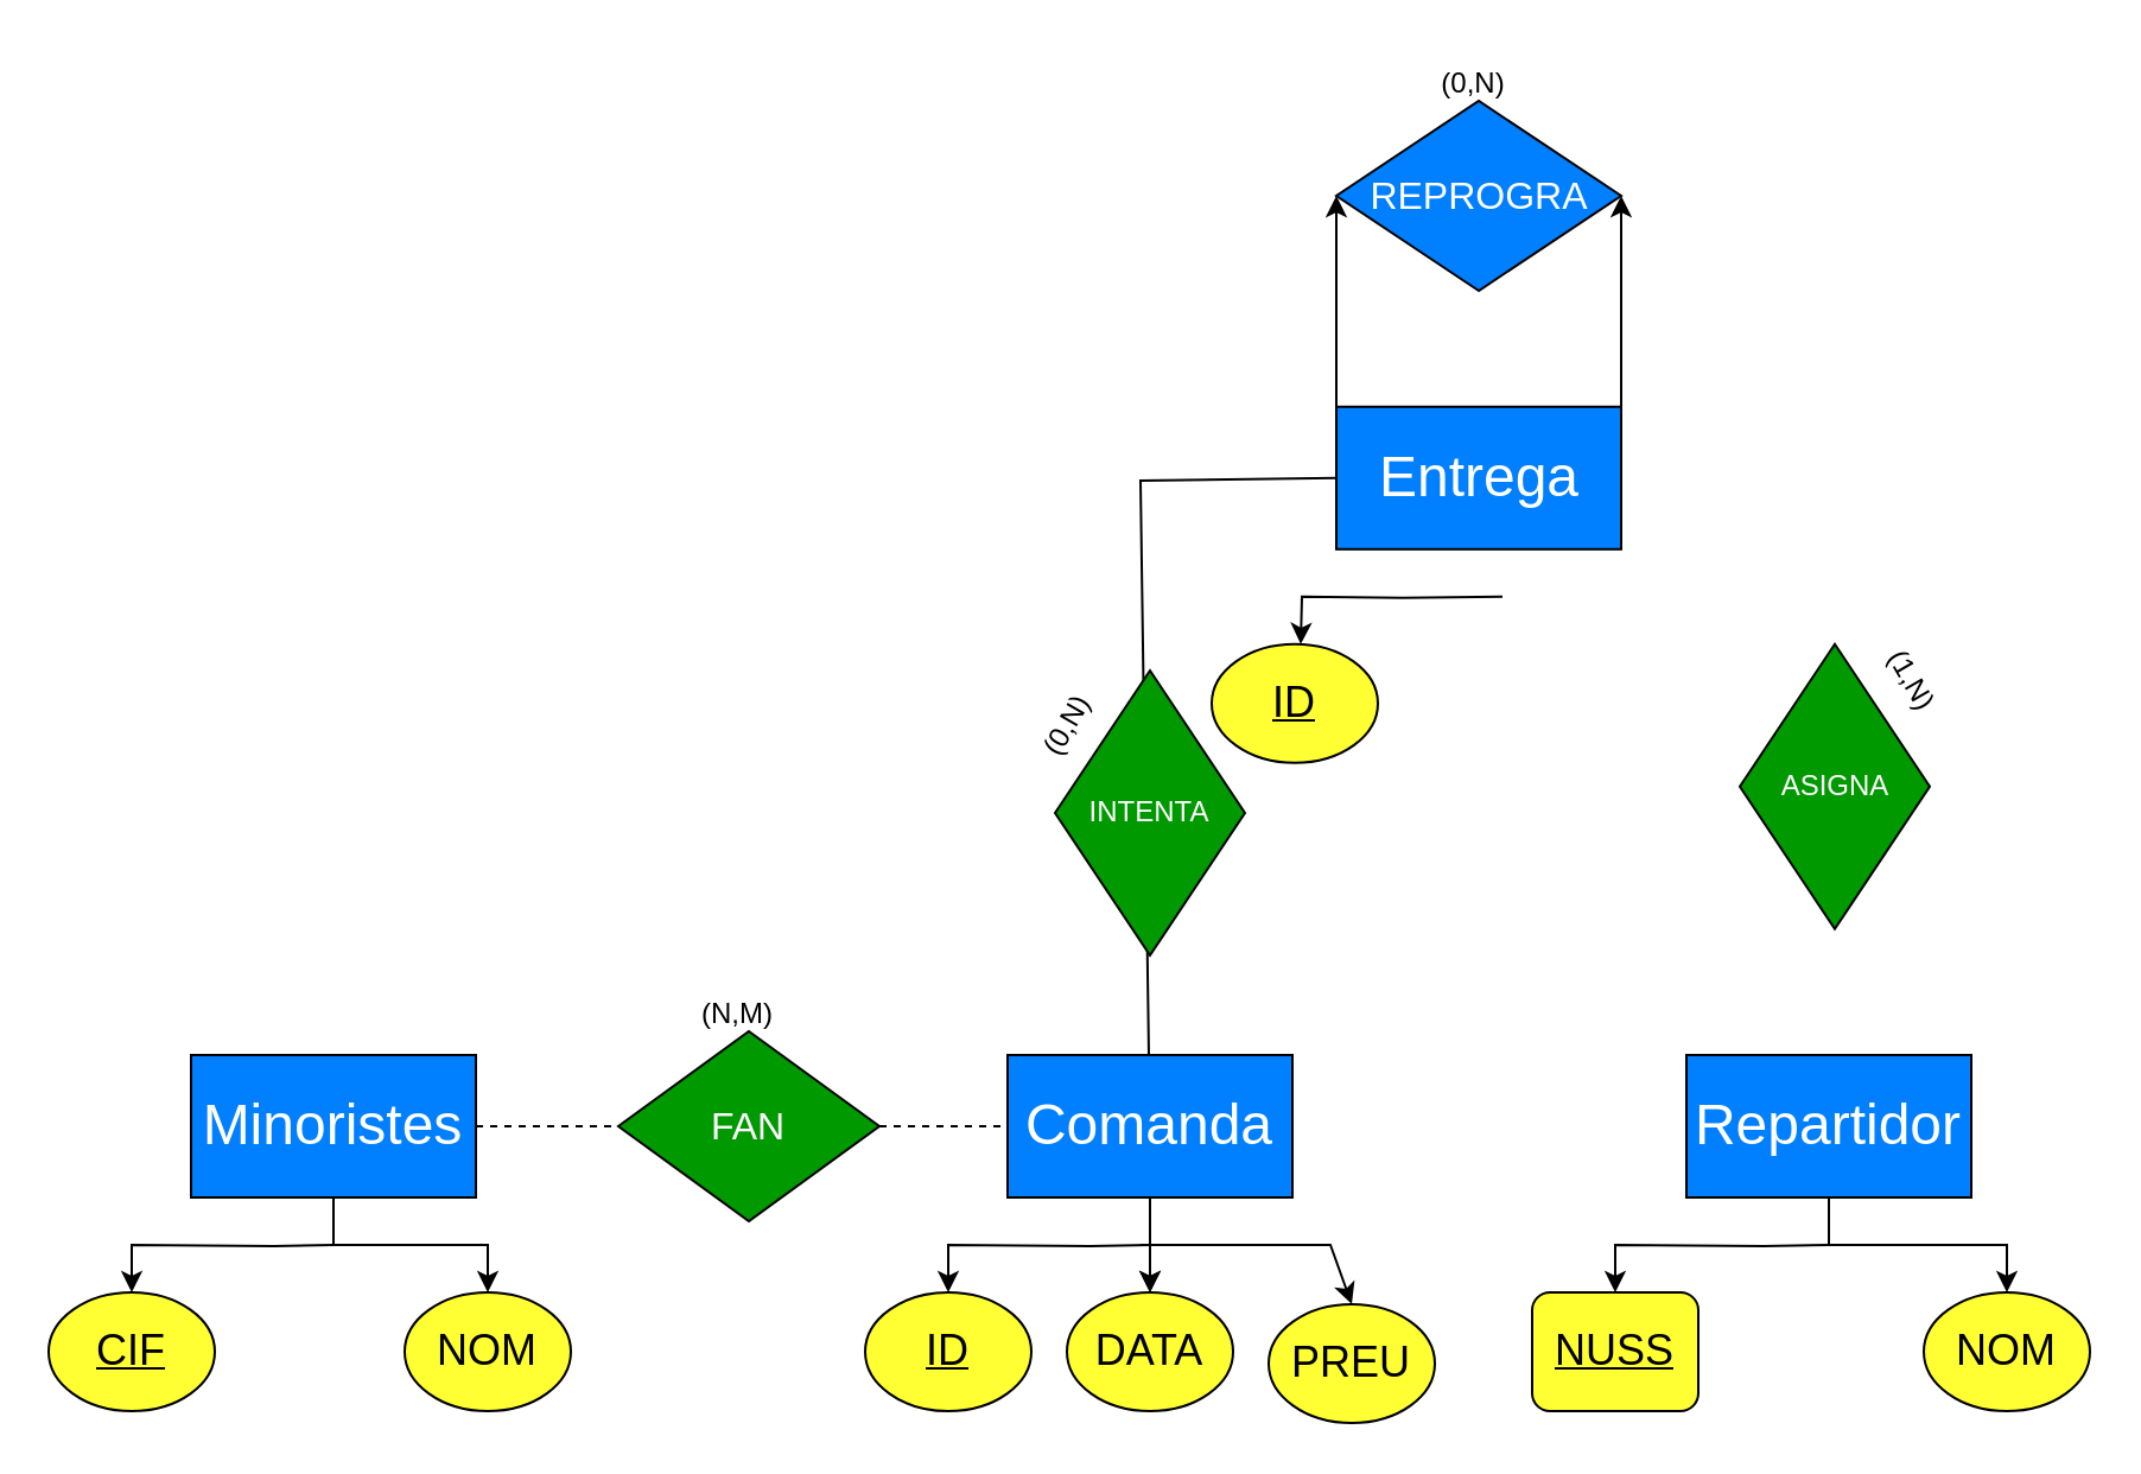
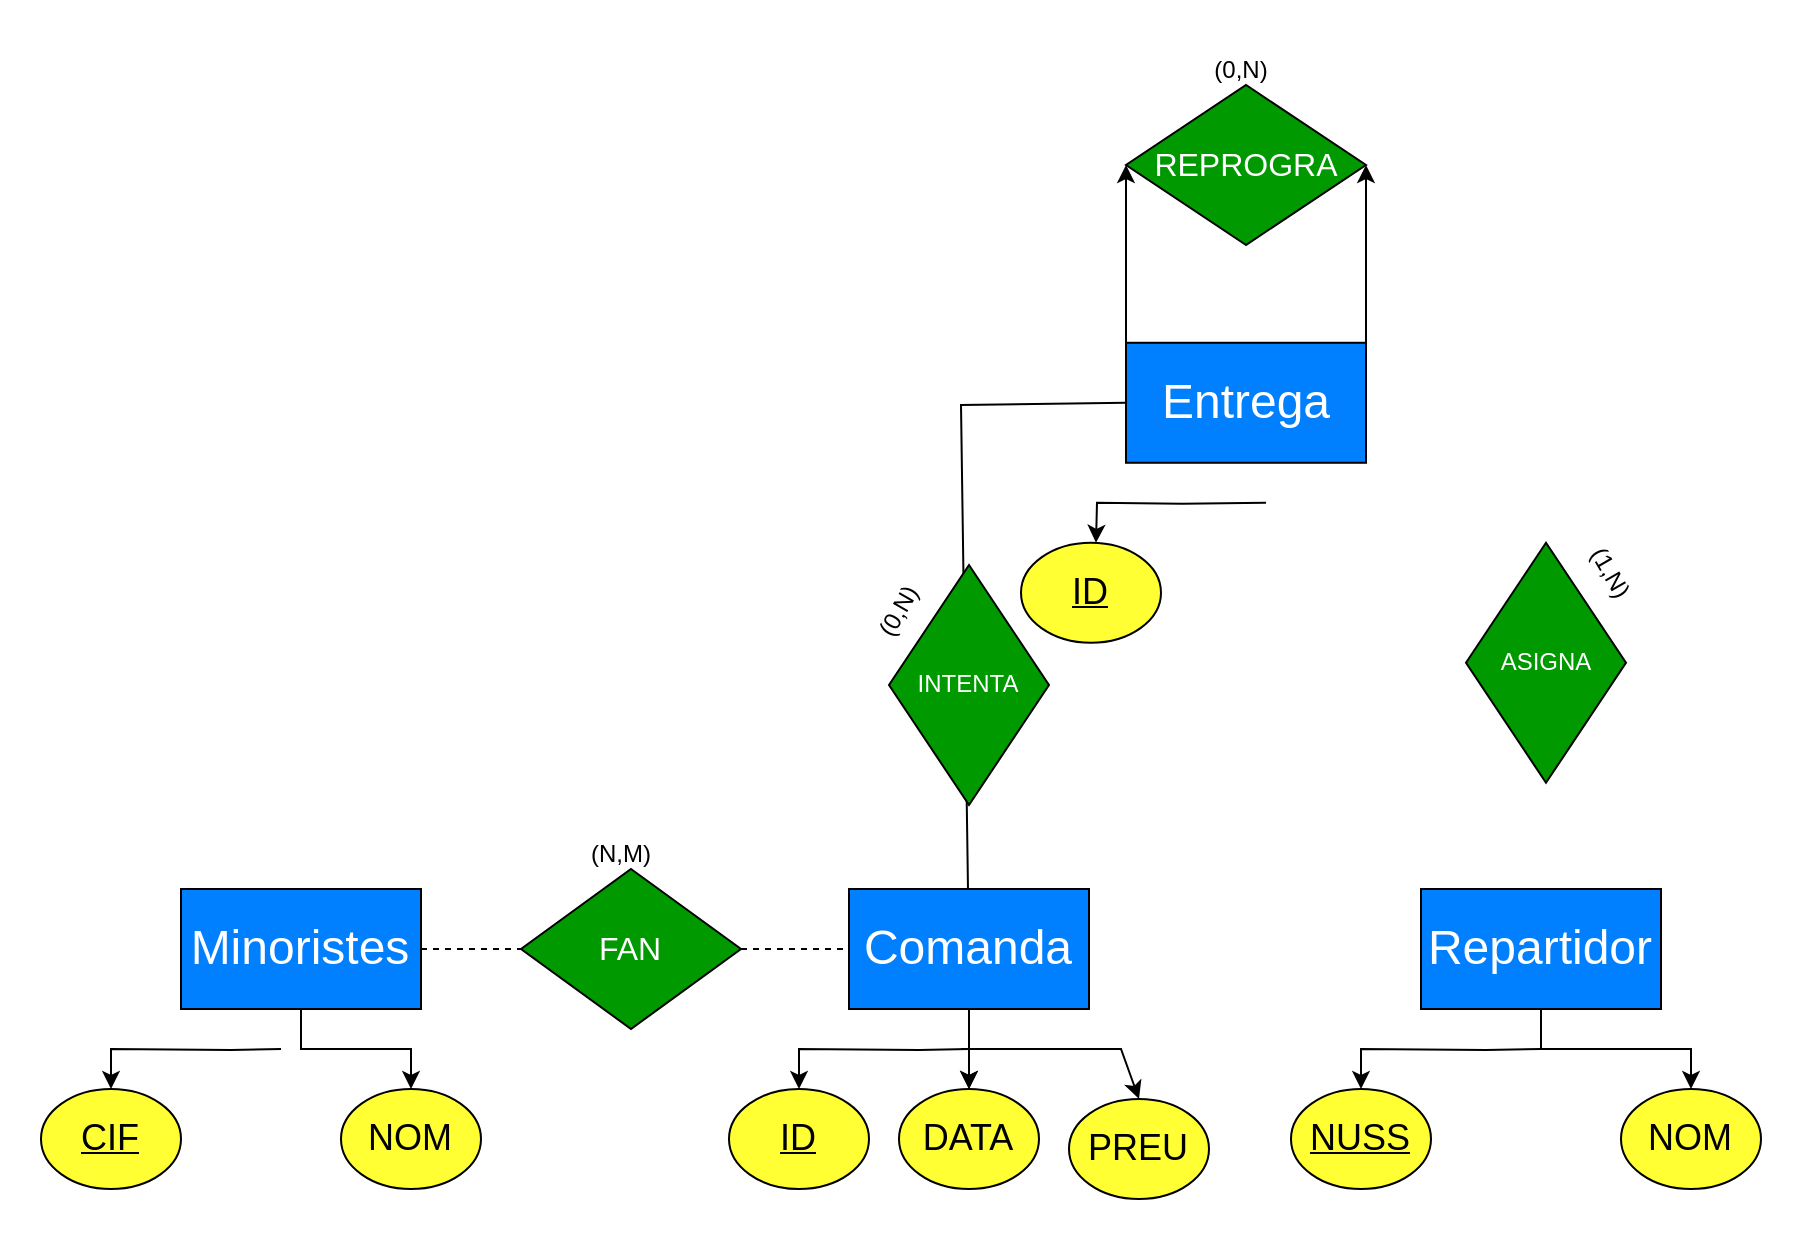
- <mxCell id="28" value="&lt;font style=&quot;font-size: 16px; color: rgb(255, 255, 255);&quot;&gt;REPROGRA&lt;/font&gt;" style="rhombus;whiteSpace=wrap;html=1;fillColor=#007fff;rotation=0;direction=west;" vertex="1" parent="1"><mxGeometry x="562.5" y="42" width="120" height="80" as="geometry" /></mxCell>
+ <mxCell id="28" value="&lt;font style=&quot;font-size: 16px; color: rgb(255, 255, 255);&quot;&gt;REPROGRA&lt;/font&gt;" style="rhombus;whiteSpace=wrap;html=1;fillColor=#009900;rotation=0;direction=west;" vertex="1" parent="1"><mxGeometry x="562.5" y="42" width="120" height="80" as="geometry" /></mxCell>
- <mxCell id="3" value="&lt;font style=&quot;font-size: 24px; color: rgb(255, 255, 255);&quot;&gt;Minoristes&lt;/font&gt;" style="rounded=0;whiteSpace=wrap;html=1;fillColor=#007FFF;" vertex="1" parent="1"><mxGeometry x="80" y="444" width="120" height="60" as="geometry" /></mxCell>
+ <mxCell id="3" value="&lt;font style=&quot;font-size: 24px; color: rgb(255, 255, 255);&quot;&gt;Minoristes&lt;/font&gt;" style="rounded=0;whiteSpace=wrap;html=1;fillColor=#007FFF;" vertex="1" parent="1"><mxGeometry x="90" y="444" width="120" height="60" as="geometry" /></mxCell>
- <mxCell id="18" value="&lt;u&gt;&lt;font style=&quot;font-size: 18px; color: rgb(0, 0, 0);&quot;&gt;NUSS&lt;/font&gt;&lt;/u&gt;" style="whiteSpace=wrap;html=1;fillColor=#FFFF33;rounded=1;" vertex="1" parent="1"><mxGeometry x="645" y="544" width="70" height="50" as="geometry" /></mxCell>
+ <mxCell id="18" value="&lt;u&gt;&lt;font style=&quot;font-size: 18px; color: rgb(0, 0, 0);&quot;&gt;NUSS&lt;/font&gt;&lt;/u&gt;" style="ellipse;whiteSpace=wrap;html=1;fillColor=#FFFF33;" vertex="1" parent="1"><mxGeometry x="645" y="544" width="70" height="50" as="geometry" /></mxCell>
